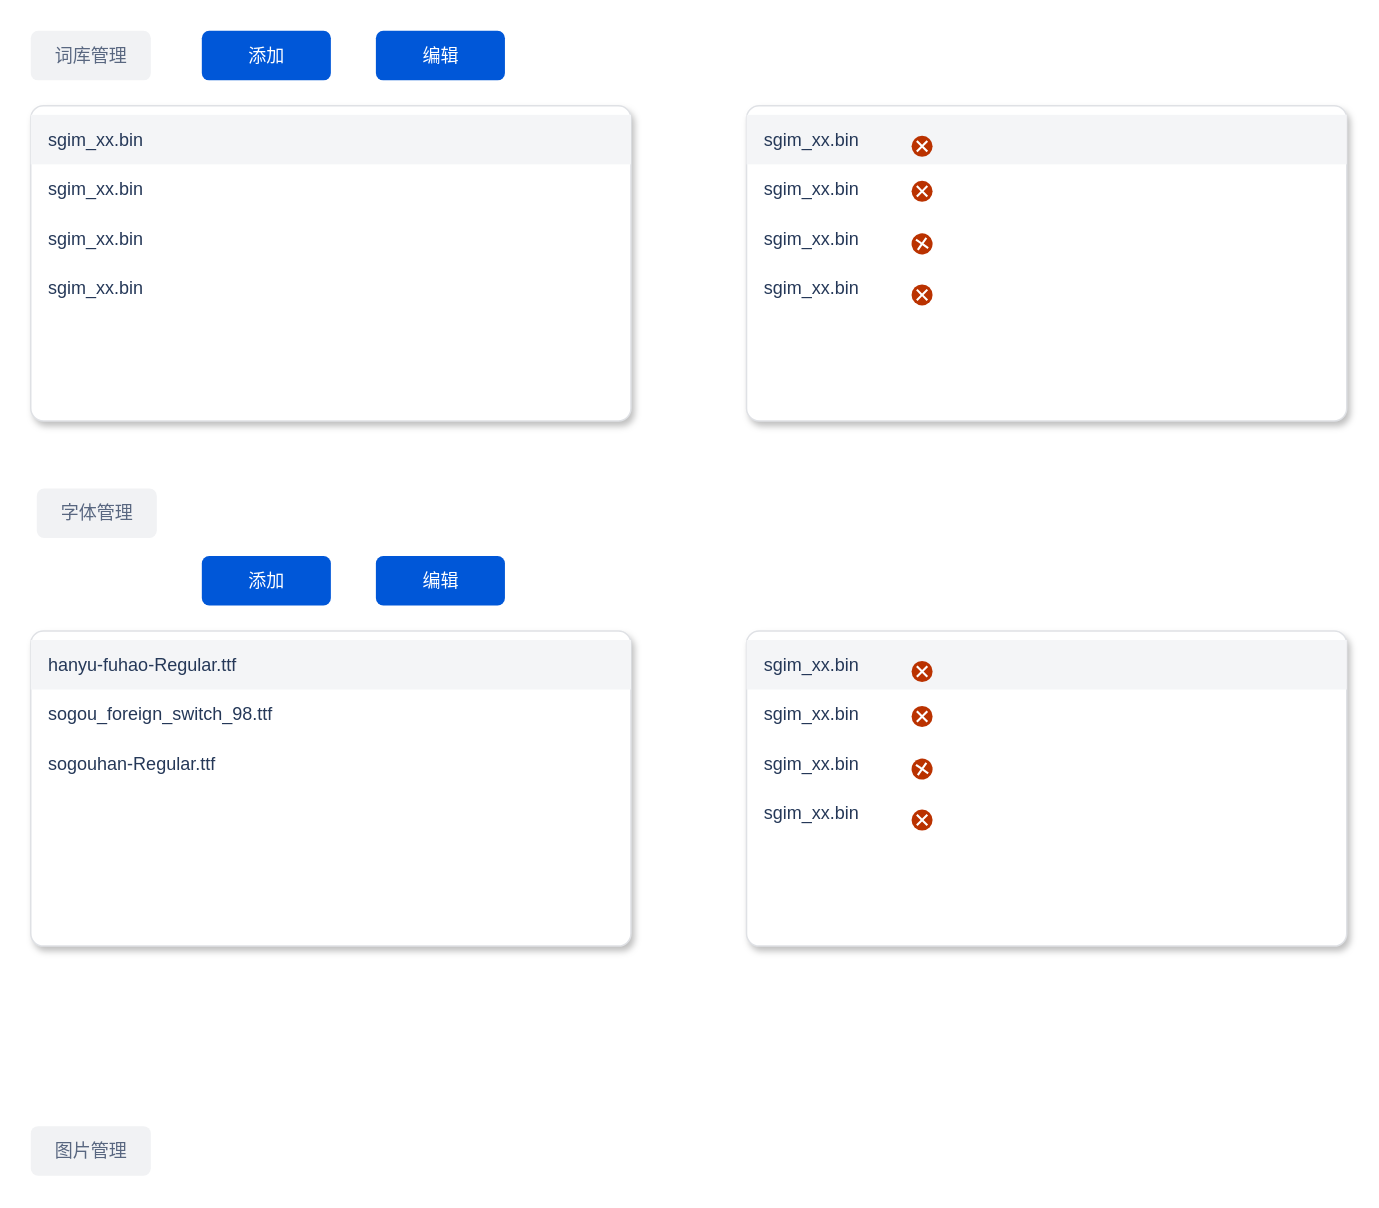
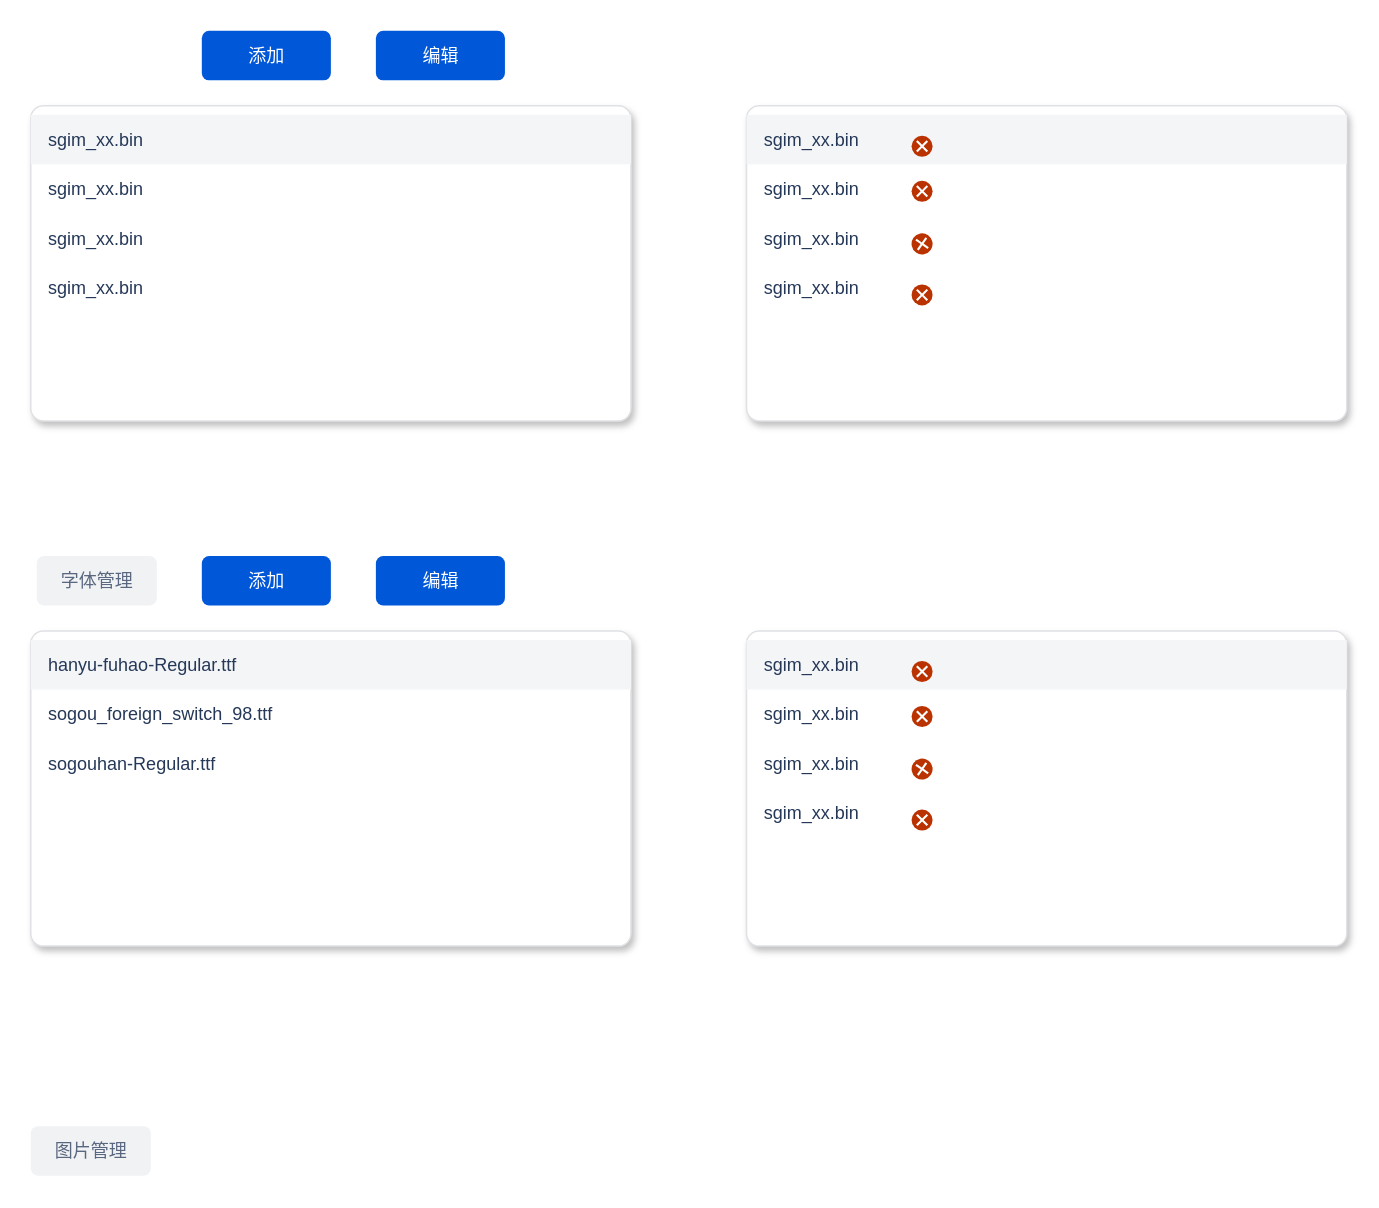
- <mxCell id="2" value="词库管理" style="rounded=1;align=center;fillColor=#F1F2F4;strokeColor=none;html=1;fontColor=#596780;fontSize=12" vertex="1" parent="1"><mxGeometry x="20" y="20" width="80" height="33" as="geometry" /></mxCell>
- <mxCell id="3" value="字体管理" style="rounded=1;align=center;fillColor=#F1F2F4;strokeColor=none;html=1;fontColor=#596780;fontSize=12" vertex="1" parent="1"><mxGeometry x="24" y="325" width="80" height="33" as="geometry" /></mxCell>
+ <mxCell id="3" value="字体管理" style="rounded=1;align=center;fillColor=#F1F2F4;strokeColor=none;html=1;fontColor=#596780;fontSize=12" vertex="1" parent="1"><mxGeometry x="24" y="370" width="80" height="33" as="geometry" /></mxCell>
